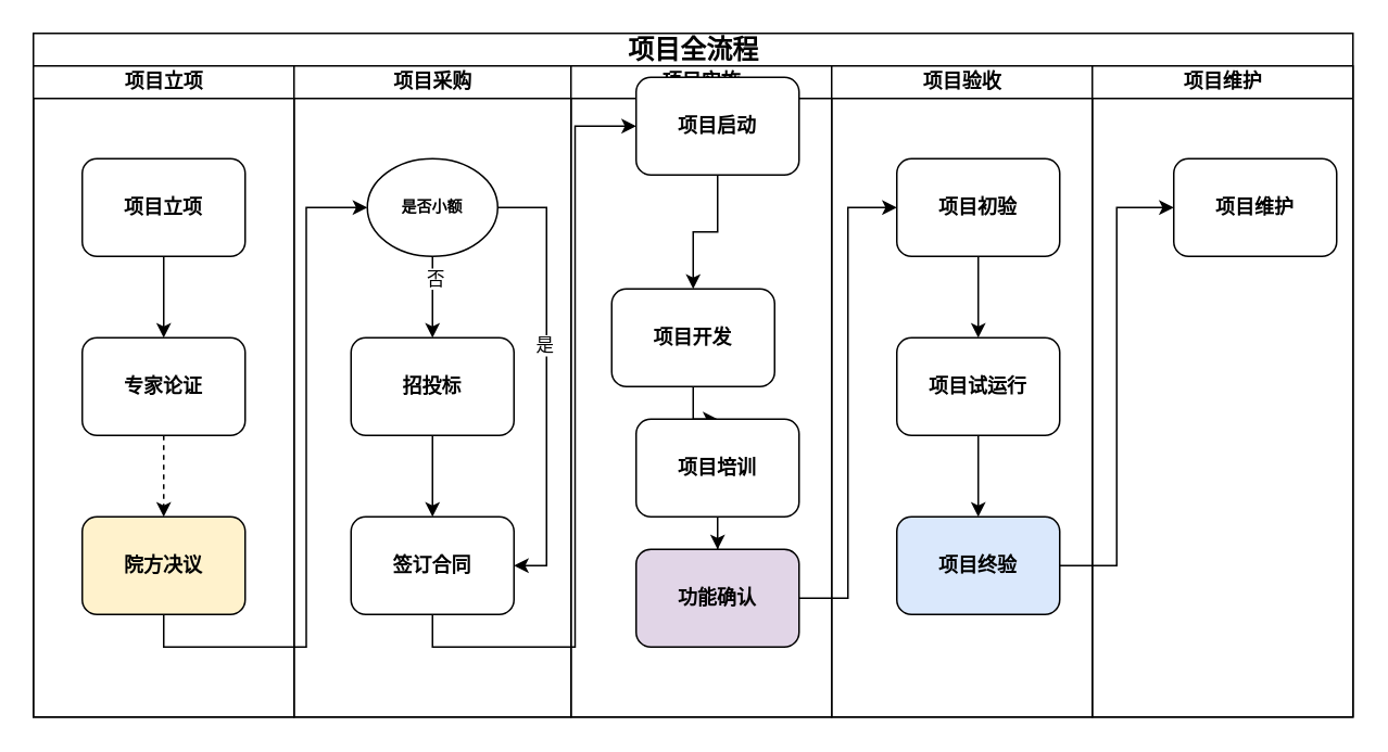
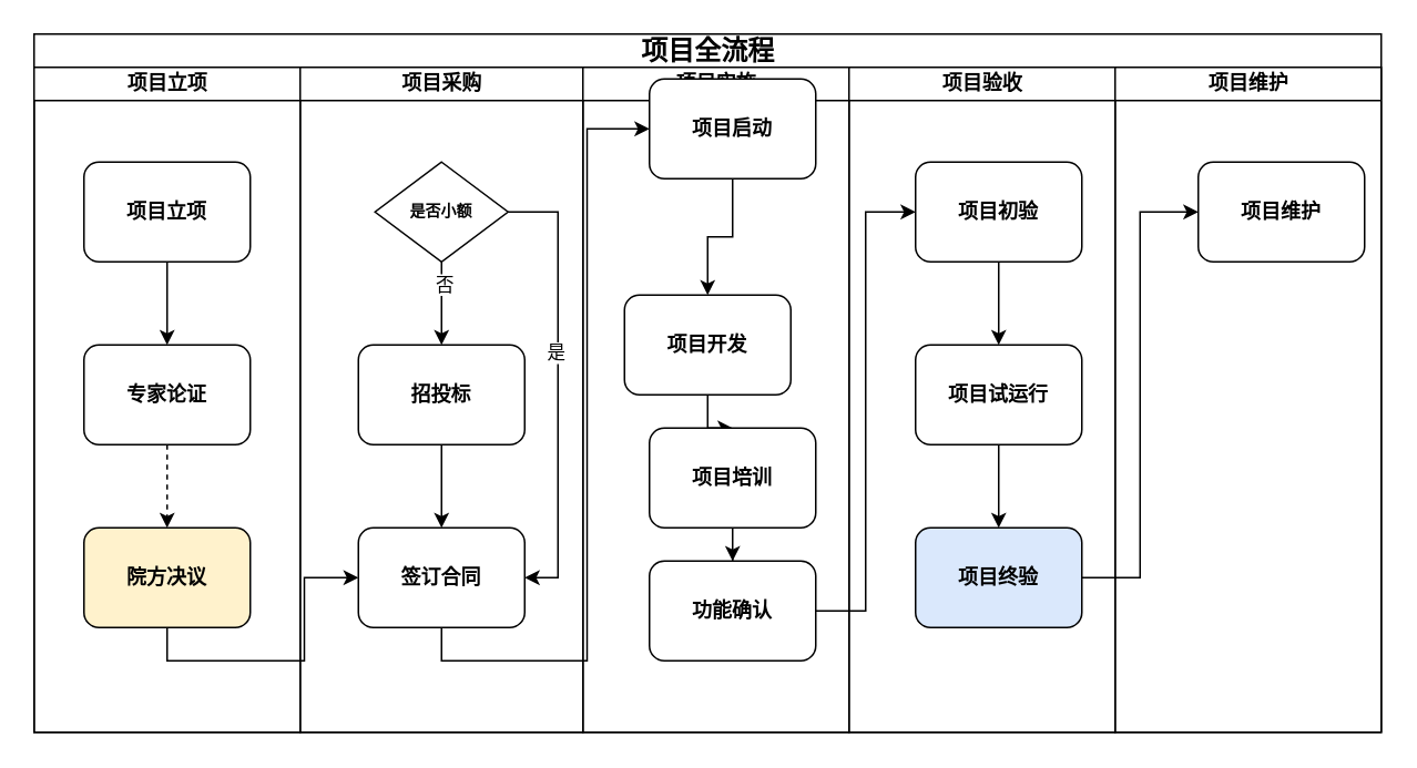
- <mxCell id="12" value="&lt;h3&gt;是否小额&lt;/h3&gt;" style="ellipse;whiteSpace=wrap;html=1;shadow=0;labelBackgroundColor=none;strokeWidth=1;fontFamily=Verdana;fontSize=8;align=center;" parent="9" vertex="1"><mxGeometry x="45" y="57" width="80" height="60" as="geometry" /></mxCell>
+ <mxCell id="12" value="&lt;h3&gt;是否小额&lt;/h3&gt;" style="rhombus;whiteSpace=wrap;html=1;rounded=0;shadow=0;labelBackgroundColor=none;strokeWidth=1;fontFamily=Verdana;fontSize=8;align=center;" parent="9" vertex="1"><mxGeometry x="45" y="57" width="80" height="60" as="geometry" /></mxCell>
- <mxCell id="36" value="" style="edgeStyle=orthogonalEdgeStyle;rounded=0;orthogonalLoop=1;jettySize=auto;html=1;entryX=0;entryY=0.5;entryDx=0;entryDy=0;exitX=0.5;exitY=1;exitDx=0;exitDy=0;" edge="1" parent="2" source="8" target="12"><mxGeometry relative="1" as="geometry" /></mxCell>
+ <mxCell id="36" value="" style="edgeStyle=orthogonalEdgeStyle;rounded=0;orthogonalLoop=1;jettySize=auto;html=1;exitX=0.5;exitY=1;exitDx=0;exitDy=0;" edge="1" parent="2" source="8" target="15"><mxGeometry relative="1" as="geometry" /></mxCell>
- <mxCell id="21" value="&lt;h2&gt;功能确认&lt;/h2&gt;" style="rounded=1;whiteSpace=wrap;html=1;shadow=0;labelBackgroundColor=none;strokeWidth=1;fontFamily=Verdana;fontSize=8;align=center;fillColor=#e1d5e7;" vertex="1" parent="18"><mxGeometry x="40" y="297" width="100" height="60" as="geometry" /></mxCell>
+ <mxCell id="21" value="&lt;h2&gt;功能确认&lt;/h2&gt;" style="rounded=1;whiteSpace=wrap;html=1;shadow=0;labelBackgroundColor=none;strokeWidth=1;fontFamily=Verdana;fontSize=8;align=center;" vertex="1" parent="18"><mxGeometry x="40" y="297" width="100" height="60" as="geometry" /></mxCell>
